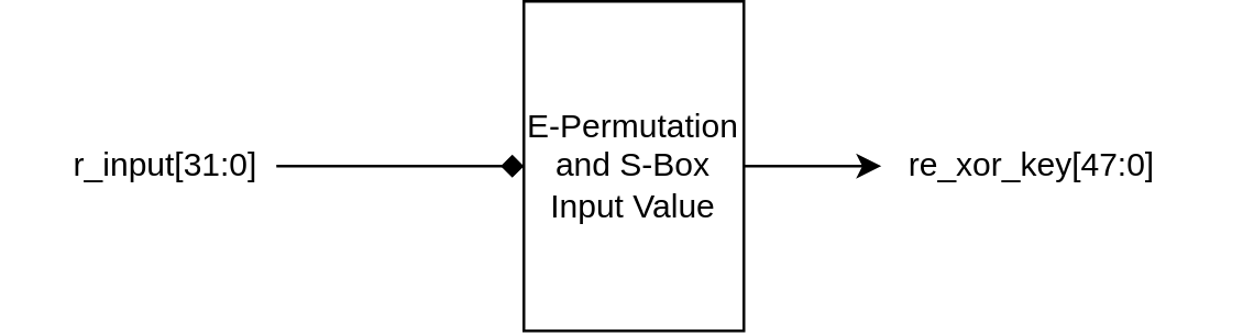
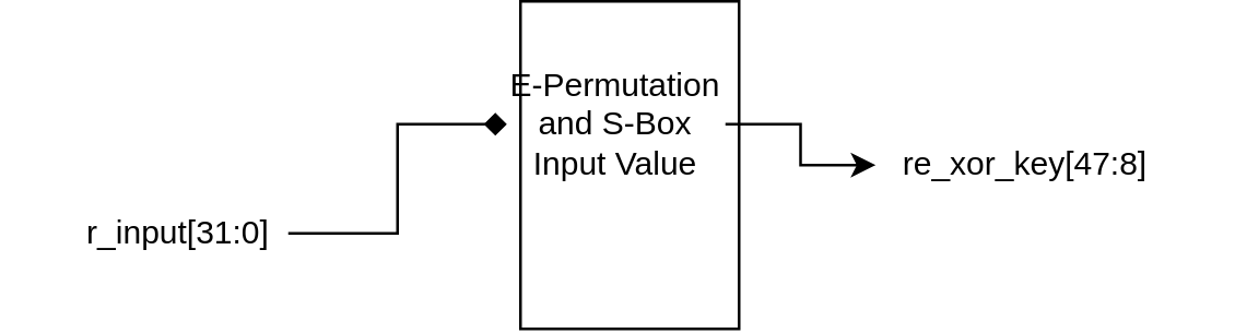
- <mxCell id="6" value="r_input[31:0]" style="text;html=1;align=center;verticalAlign=middle;whiteSpace=wrap;rounded=0;" vertex="1" parent="1"><mxGeometry x="20" y="45" width="80" height="30" as="geometry" /></mxCell>
+ <mxCell id="6" value="r_input[31:0]" style="text;html=1;align=center;verticalAlign=middle;whiteSpace=wrap;rounded=0;" vertex="1" parent="1"><mxGeometry x="25" y="70" width="80" height="30" as="geometry" /></mxCell>
- <mxCell id="4" value="E-Permutation and S-Box Input Value" style="text;html=1;align=center;verticalAlign=middle;whiteSpace=wrap;rounded=0;" vertex="1" parent="1"><mxGeometry x="190" y="40" width="80" height="40" as="geometry" /></mxCell>
+ <mxCell id="4" value="E-Permutation and S-Box Input Value" style="text;html=1;align=center;verticalAlign=middle;whiteSpace=wrap;rounded=0;" vertex="1" parent="1"><mxGeometry x="185" y="25" width="80" height="40" as="geometry" /></mxCell>
- <mxCell id="7" value="re_xor_key[47:0]" style="text;html=1;align=center;verticalAlign=middle;whiteSpace=wrap;rounded=0;" vertex="1" parent="1"><mxGeometry x="320" y="45" width="110" height="30" as="geometry" /></mxCell>
+ <mxCell id="7" value="re_xor_key[47:8]" style="text;html=1;align=center;verticalAlign=middle;whiteSpace=wrap;rounded=0;" vertex="1" parent="1"><mxGeometry x="320" y="45" width="110" height="30" as="geometry" /></mxCell>
